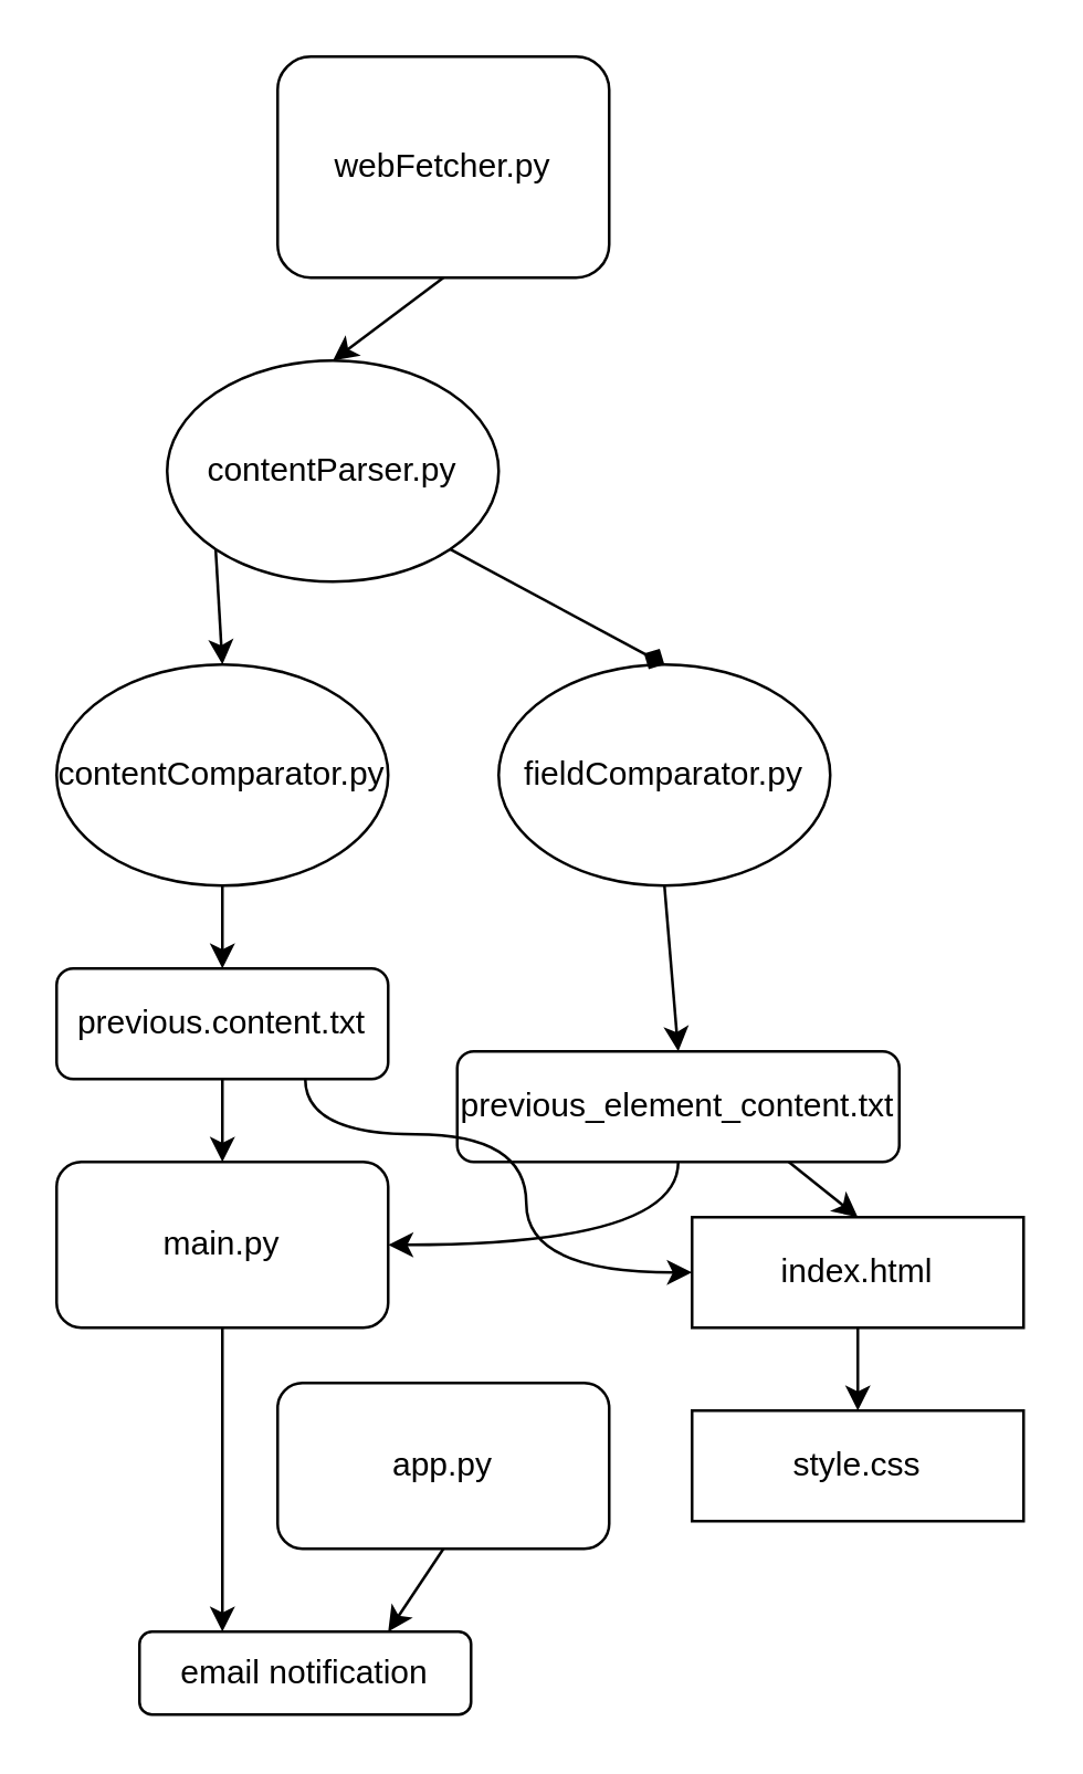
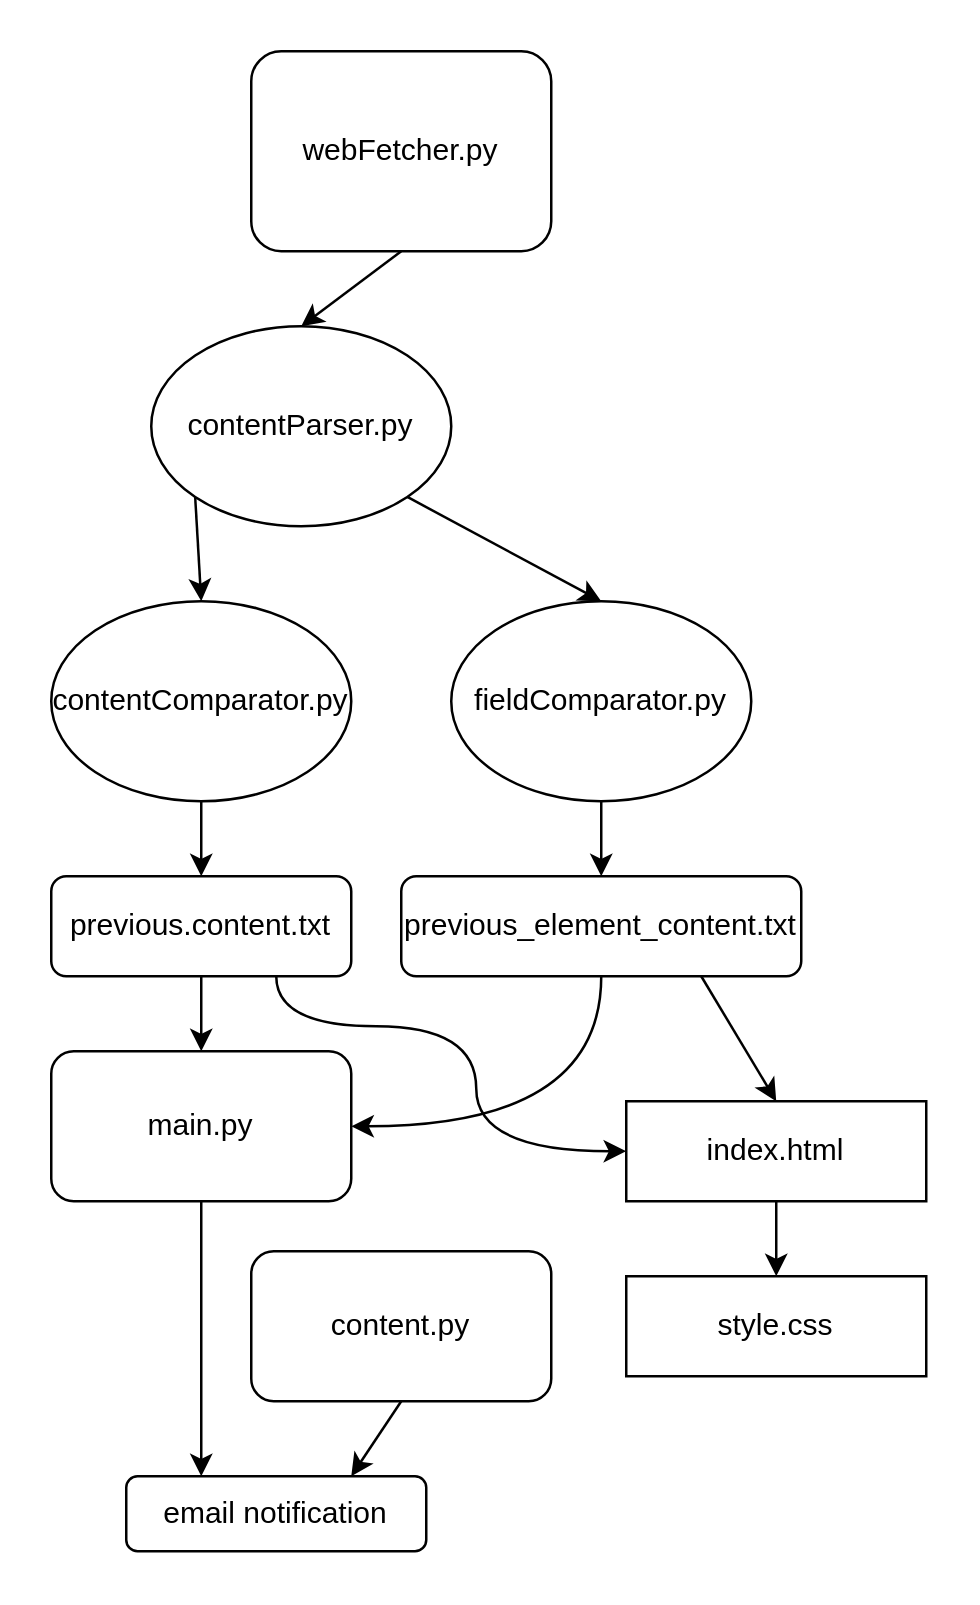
- <mxCell id="7" value="" style="endArrow=diamond;html=1;rounded=0;exitX=1;exitY=1;exitDx=0;exitDy=0;entryX=0.5;entryY=0;entryDx=0;entryDy=0;" edge="1" parent="1" source="3" target="5"><mxGeometry width="50" height="50" relative="1" as="geometry"><mxPoint x="170" y="110" as="sourcePoint" /><mxPoint x="170" y="150" as="targetPoint" /></mxGeometry></mxCell>
+ <mxCell id="7" value="" style="endArrow=classic;html=1;rounded=0;exitX=1;exitY=1;exitDx=0;exitDy=0;entryX=0.5;entryY=0;entryDx=0;entryDy=0;" edge="1" parent="1" source="3" target="5"><mxGeometry width="50" height="50" relative="1" as="geometry"><mxPoint x="170" y="110" as="sourcePoint" /><mxPoint x="170" y="150" as="targetPoint" /></mxGeometry></mxCell>
- <mxCell id="9" value="previous_element_content.txt" style="rounded=1;whiteSpace=wrap;html=1;" vertex="1" parent="1"><mxGeometry x="165" y="380" width="160" height="40" as="geometry" /></mxCell>
+ <mxCell id="9" value="previous_element_content.txt" style="rounded=1;whiteSpace=wrap;html=1;" vertex="1" parent="1"><mxGeometry x="160" y="350" width="160" height="40" as="geometry" /></mxCell>
- <mxCell id="23" value="app.py" style="rounded=1;whiteSpace=wrap;html=1;" vertex="1" parent="1"><mxGeometry x="100" y="500" width="120" height="60" as="geometry" /></mxCell>
+ <mxCell id="23" value="content.py" style="rounded=1;whiteSpace=wrap;html=1;" vertex="1" parent="1"><mxGeometry x="100" y="500" width="120" height="60" as="geometry" /></mxCell>
